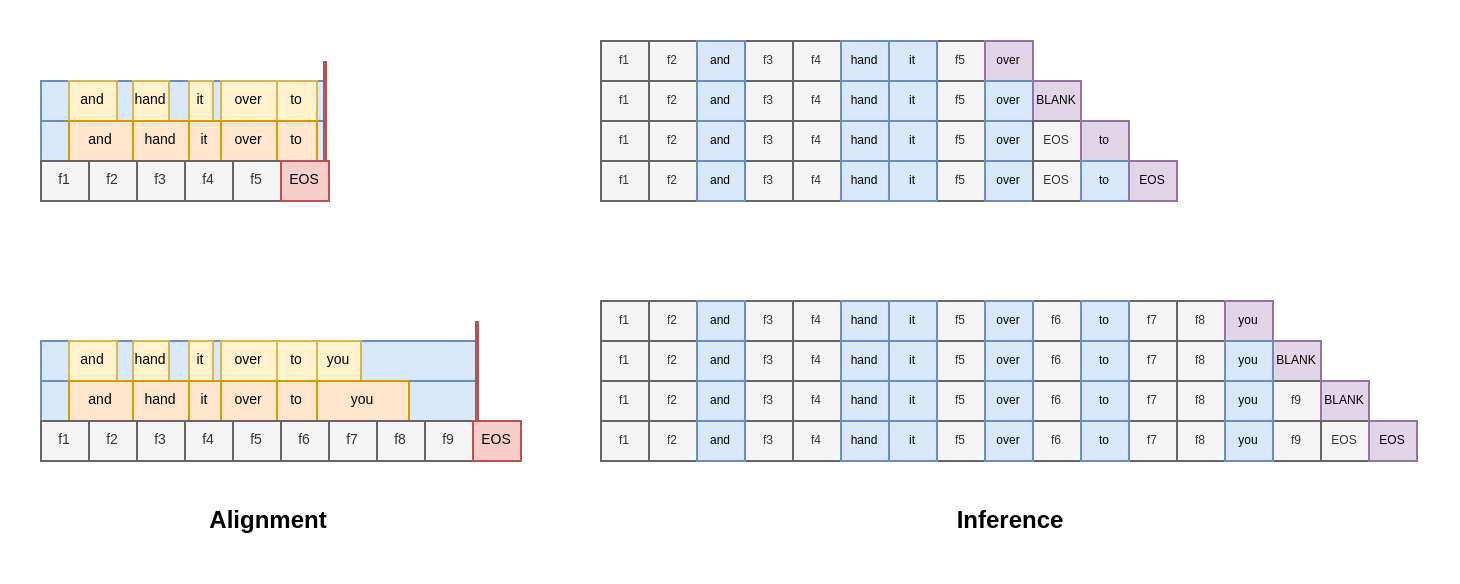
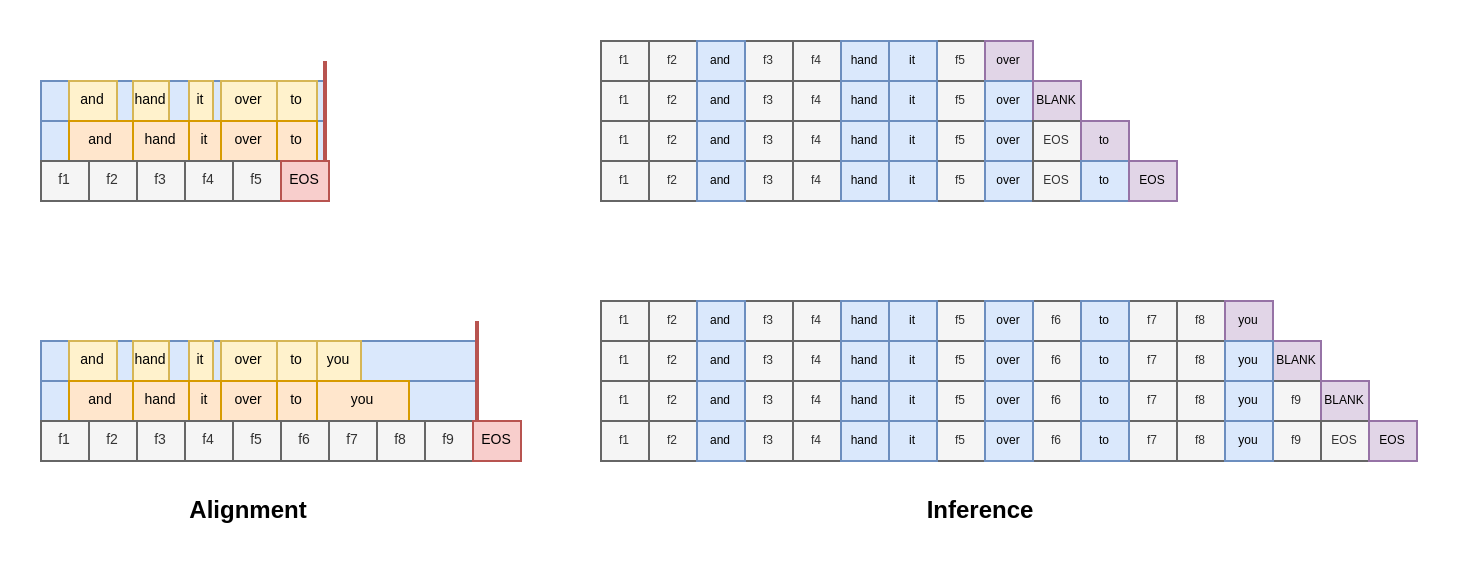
- <mxCell id="150" value="Alignment" style="text;html=1;align=center;verticalAlign=middle;whiteSpace=wrap;rounded=0;fontStyle=1" vertex="1" parent="1"><mxGeometry x="104" y="245" width="60" height="30" as="geometry" /></mxCell>
+ <mxCell id="150" value="Alignment" style="text;html=1;align=center;verticalAlign=middle;whiteSpace=wrap;rounded=0;fontStyle=1" vertex="1" parent="1"><mxGeometry x="94" y="240" width="60" height="30" as="geometry" /></mxCell>
- <mxCell id="151" value="Inference" style="text;html=1;align=center;verticalAlign=middle;whiteSpace=wrap;rounded=0;fontStyle=1" vertex="1" parent="1"><mxGeometry x="475" y="245" width="60" height="30" as="geometry" /></mxCell>
+ <mxCell id="151" value="Inference" style="text;html=1;align=center;verticalAlign=middle;whiteSpace=wrap;rounded=0;fontStyle=1" vertex="1" parent="1"><mxGeometry x="460" y="240" width="60" height="30" as="geometry" /></mxCell>
